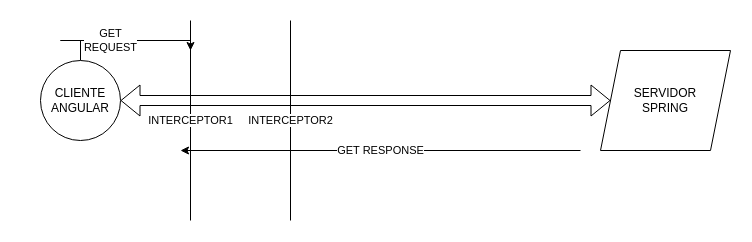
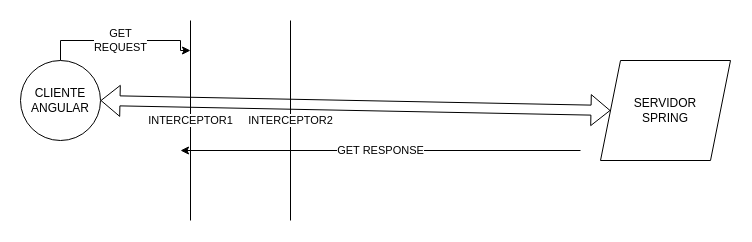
- <mxCell id="3" value="CLIENTE&lt;br&gt;ANGULAR" style="ellipse;whiteSpace=wrap;html=1;aspect=fixed;" vertex="1" parent="1"><mxGeometry x="40" y="60" width="80" height="80" as="geometry" /></mxCell>
+ <mxCell id="3" value="CLIENTE&lt;br&gt;ANGULAR" style="ellipse;whiteSpace=wrap;html=1;aspect=fixed;" vertex="1" parent="1"><mxGeometry x="20" y="60" width="80" height="80" as="geometry" /></mxCell>
- <mxCell id="4" value="SERVIDOR&lt;br&gt;SPRING" style="shape=parallelogram;perimeter=parallelogramPerimeter;whiteSpace=wrap;html=1;fixedSize=1;" vertex="1" parent="1"><mxGeometry x="600" y="50" width="130" height="100" as="geometry" /></mxCell>
+ <mxCell id="4" value="SERVIDOR&lt;br&gt;SPRING" style="shape=parallelogram;perimeter=parallelogramPerimeter;whiteSpace=wrap;html=1;fixedSize=1;" vertex="1" parent="1"><mxGeometry x="600" y="60" width="130" height="100" as="geometry" /></mxCell>
